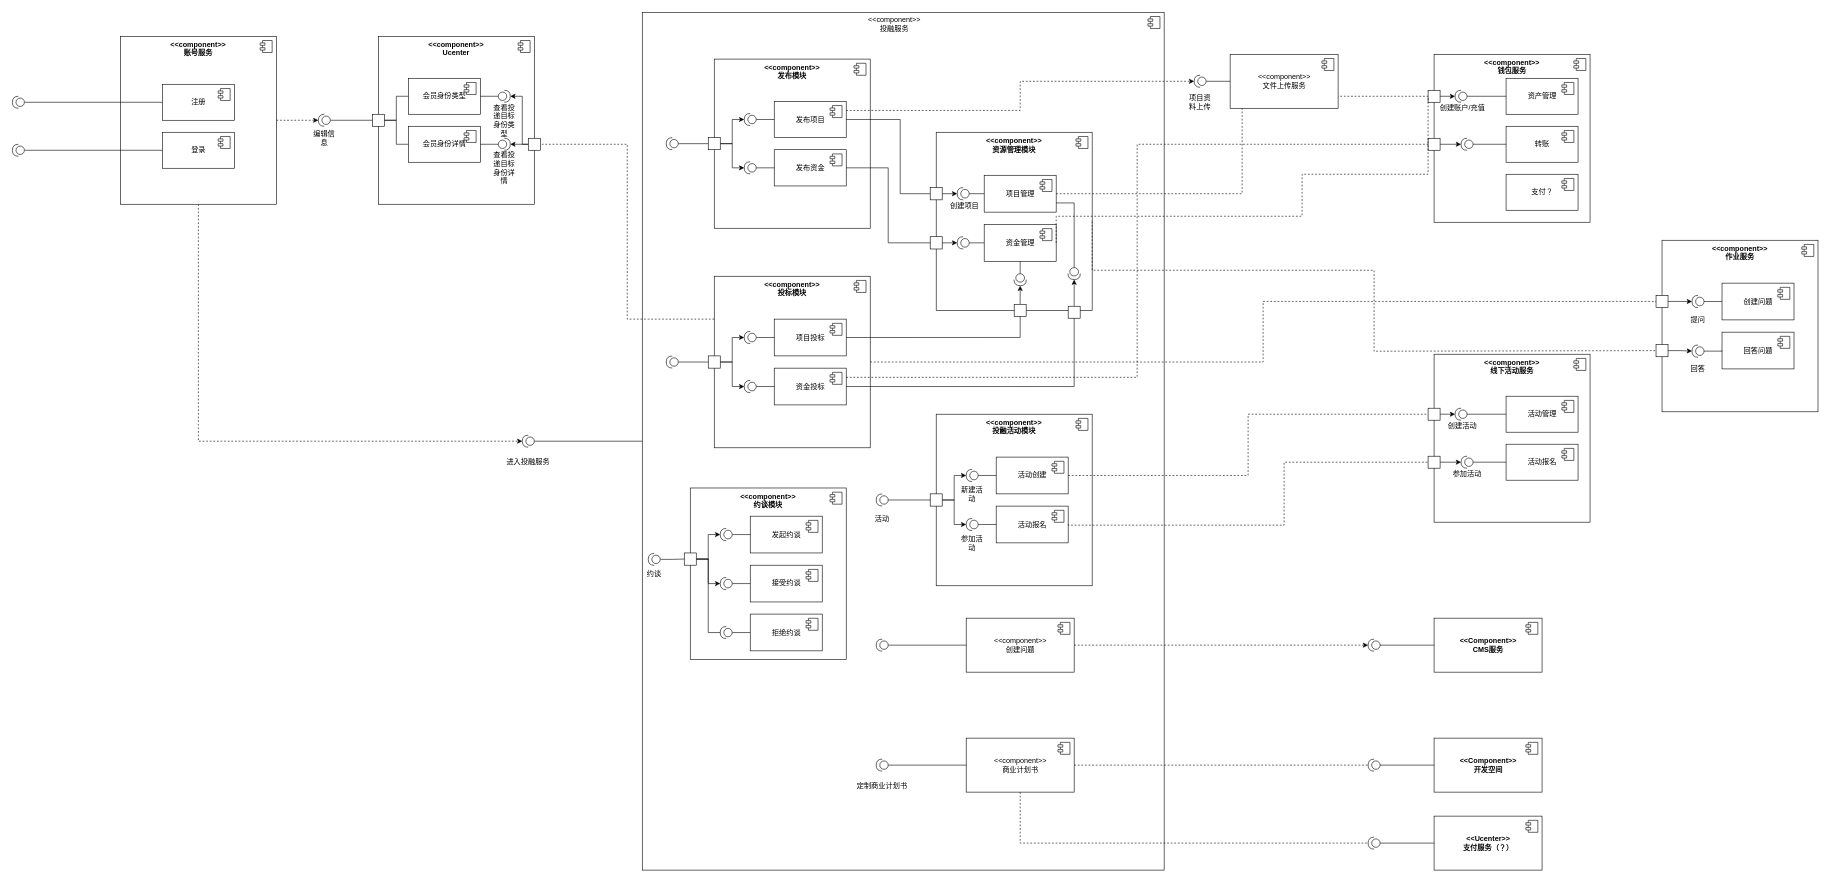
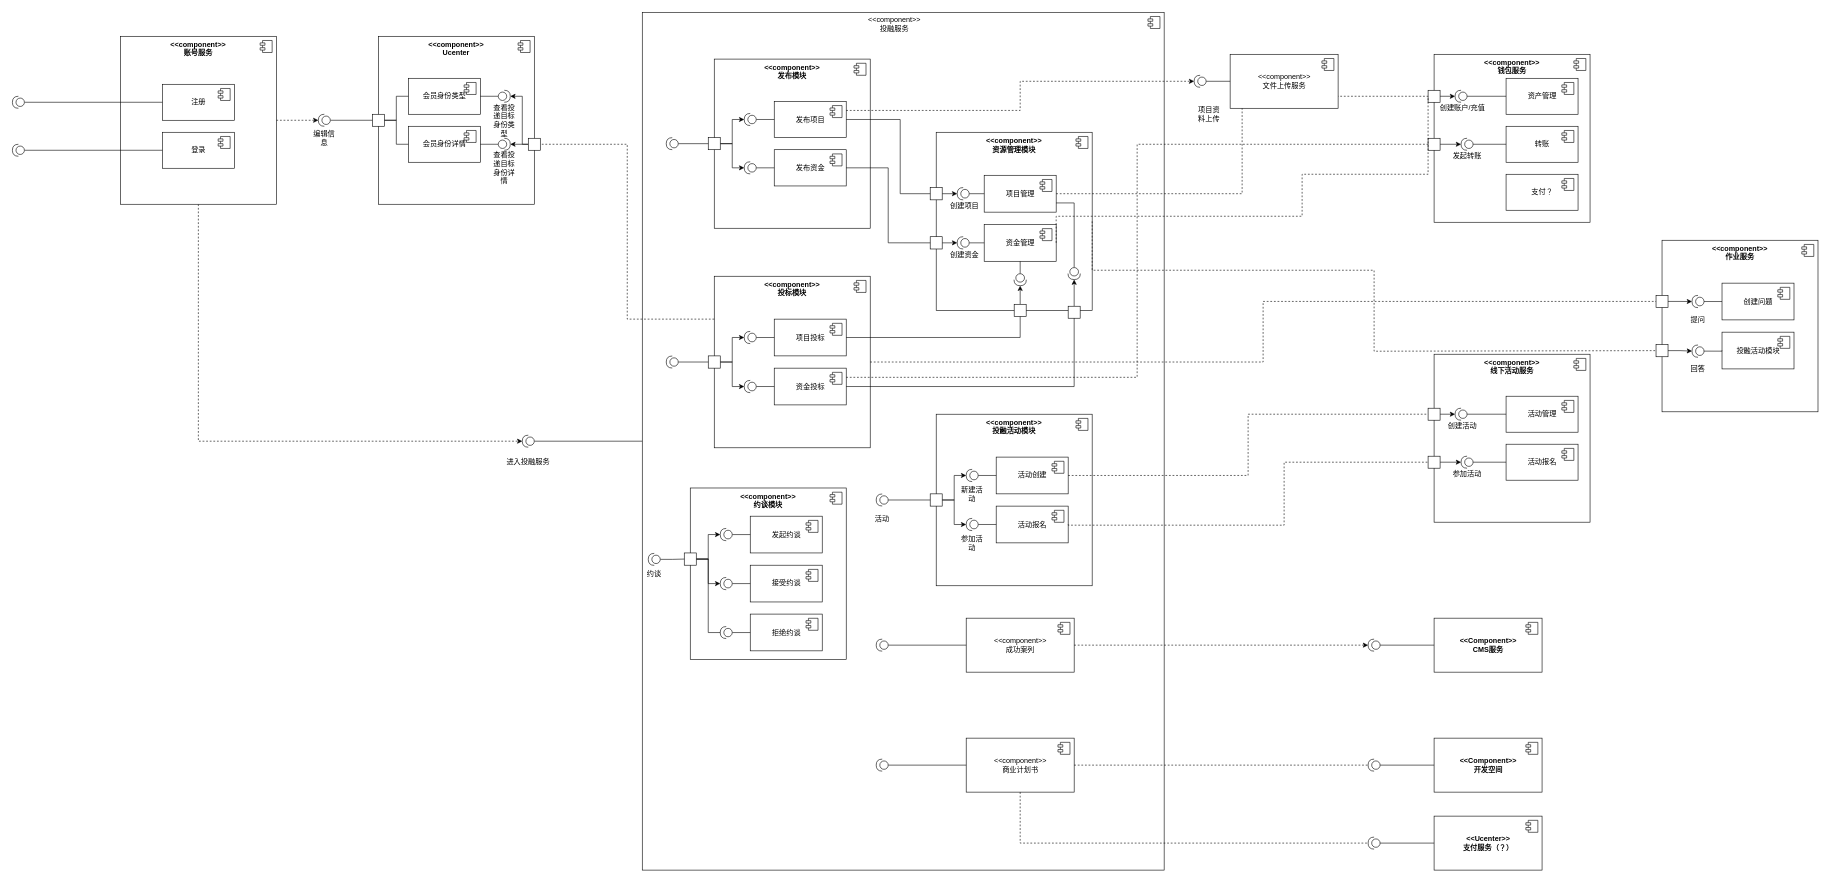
- <mxCell id="225" value="项目资料上传" style="text;html=1;strokeColor=none;fillColor=none;align=center;verticalAlign=middle;whiteSpace=wrap;rounded=0;" parent="1" vertex="1"><mxGeometry x="1980" y="159" width="40" height="20" as="geometry" /></mxCell>
+ <mxCell id="225" value="项目资料上传" style="text;html=1;strokeColor=none;fillColor=none;align=center;verticalAlign=middle;whiteSpace=wrap;rounded=0;" parent="1" vertex="1"><mxGeometry x="1995" y="179" width="40" height="20" as="geometry" /></mxCell>
+ <mxCell id="164" value="发起转账" style="text;html=1;strokeColor=none;fillColor=none;align=center;verticalAlign=middle;whiteSpace=wrap;rounded=0;" parent="148" vertex="1"><mxGeometry x="27.5" y="160" width="55" height="20" as="geometry" /></mxCell>
+ <mxCell id="80" value="创建资金" style="text;html=1;strokeColor=none;fillColor=none;align=center;verticalAlign=middle;whiteSpace=wrap;rounded=0;" parent="64" vertex="1"><mxGeometry x="20" y="194.586" width="55" height="20.483" as="geometry" /></mxCell>
- <mxCell id="204" value="回答问题" style="html=1;" parent="199" vertex="1"><mxGeometry x="100" y="153.214" width="120" height="61.286" as="geometry" /></mxCell>
+ <mxCell id="204" value="投融活动模块" style="html=1;" parent="199" vertex="1"><mxGeometry x="100" y="153.214" width="120" height="61.286" as="geometry" /></mxCell>
- <mxCell id="109" value="&amp;lt;&amp;lt;component&amp;gt;&amp;gt;&lt;br&gt;创建问题" style="html=1;" parent="34" vertex="1"><mxGeometry x="540" y="1010" width="180" height="90" as="geometry" /></mxCell>
+ <mxCell id="109" value="&amp;lt;&amp;lt;component&amp;gt;&amp;gt;&lt;br&gt;成功案列" style="html=1;" parent="34" vertex="1"><mxGeometry x="540" y="1010" width="180" height="90" as="geometry" /></mxCell>
- <mxCell id="124" value="定制商业计划书" style="text;html=1;strokeColor=none;fillColor=none;align=center;verticalAlign=middle;whiteSpace=wrap;rounded=0;" parent="34" vertex="1"><mxGeometry x="345" y="1280" width="110" height="20" as="geometry" /></mxCell>
